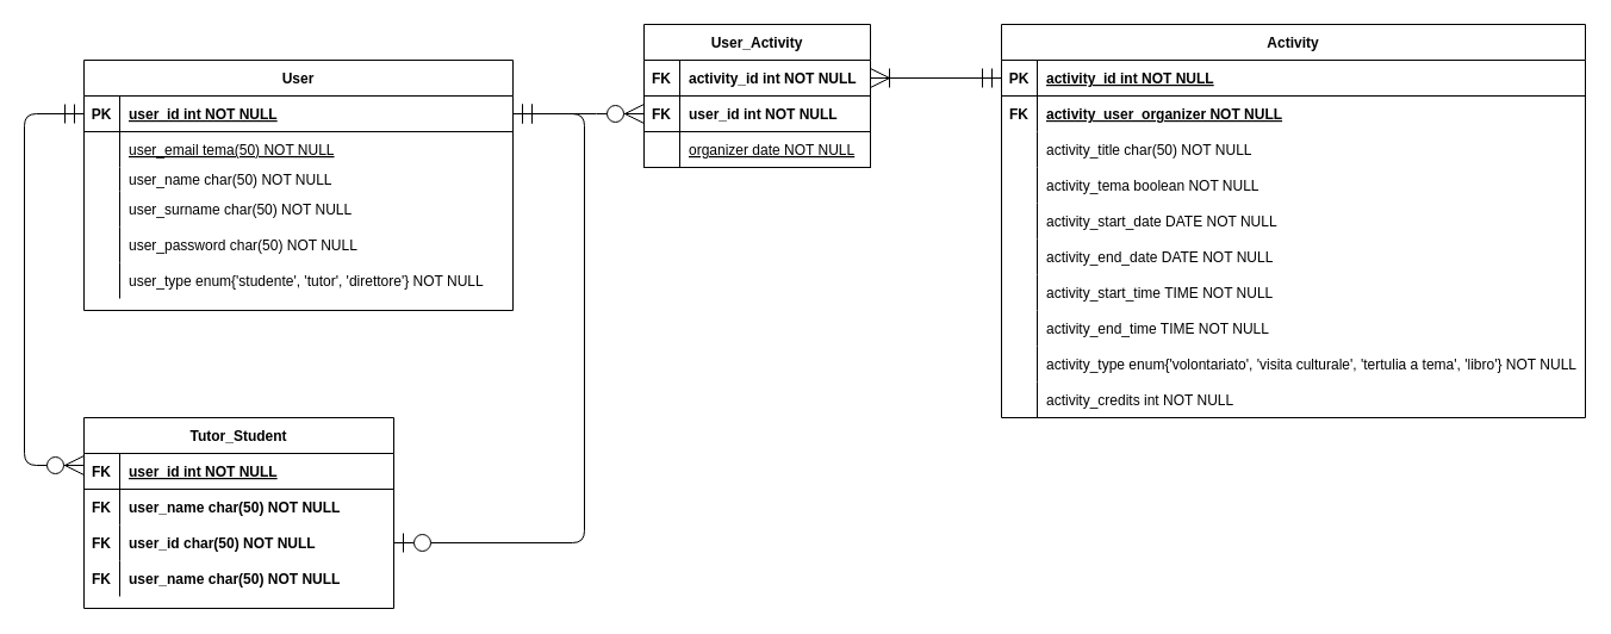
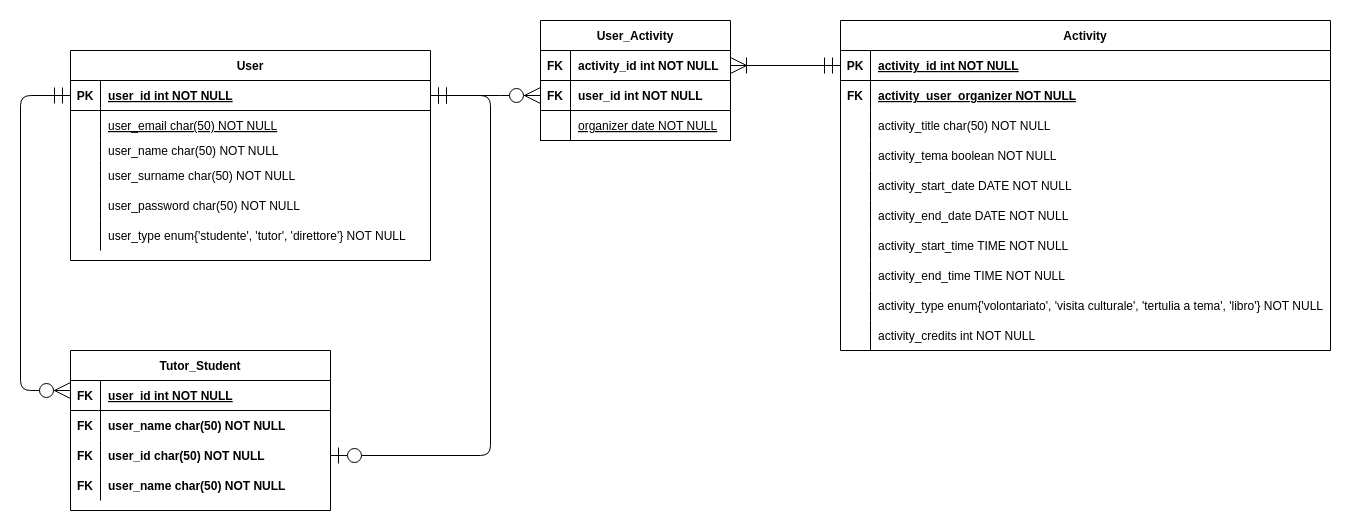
- <mxCell id="52" value="user_email tema(50) NOT NULL" style="shape=partialRectangle;overflow=hidden;connectable=0;fillColor=none;top=0;left=0;bottom=0;right=0;align=left;spacingLeft=6;fontStyle=4" parent="50" vertex="1"><mxGeometry x="30" width="330" height="30" as="geometry"><mxRectangle width="330" height="30" as="alternateBounds" /></mxGeometry></mxCell>
+ <mxCell id="52" value="user_email char(50) NOT NULL" style="shape=partialRectangle;overflow=hidden;connectable=0;fillColor=none;top=0;left=0;bottom=0;right=0;align=left;spacingLeft=6;fontStyle=4" parent="50" vertex="1"><mxGeometry x="30" width="330" height="30" as="geometry"><mxRectangle width="330" height="30" as="alternateBounds" /></mxGeometry></mxCell>
